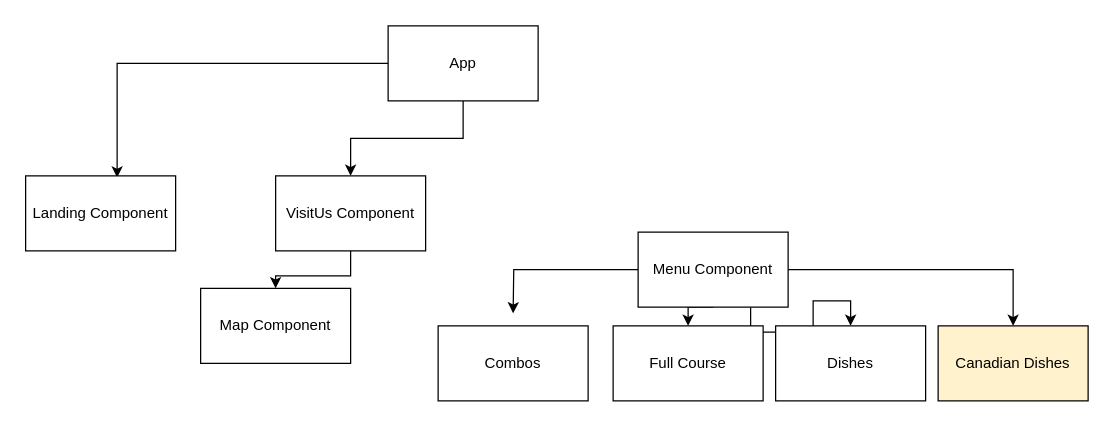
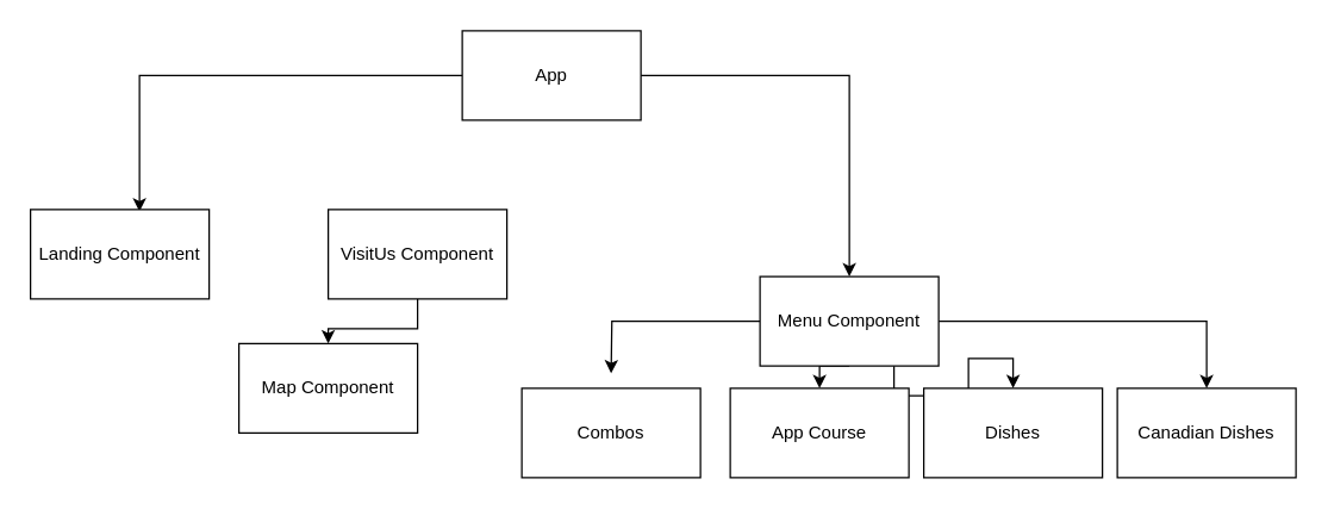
+ <mxCell id="2" style="edgeStyle=orthogonalEdgeStyle;rounded=0;orthogonalLoop=1;jettySize=auto;html=1;entryX=0.5;entryY=0;entryDx=0;entryDy=0;" edge="1" parent="1" source="5" target="13"><mxGeometry relative="1" as="geometry" /></mxCell>
- <mxCell id="3" style="edgeStyle=orthogonalEdgeStyle;rounded=0;orthogonalLoop=1;jettySize=auto;html=1;exitX=0.5;exitY=1;exitDx=0;exitDy=0;entryX=0.5;entryY=0;entryDx=0;entryDy=0;" edge="1" parent="1" source="5" target="8"><mxGeometry relative="1" as="geometry" /></mxCell>
- <mxCell id="16" value="Full Course" style="rounded=0;whiteSpace=wrap;html=1;" vertex="1" parent="1"><mxGeometry x="490" y="260" width="120" height="60" as="geometry" /></mxCell>
+ <mxCell id="16" value="App Course" style="rounded=0;whiteSpace=wrap;html=1;" vertex="1" parent="1"><mxGeometry x="490" y="260" width="120" height="60" as="geometry" /></mxCell>
- <mxCell id="18" value="Canadian Dishes" style="rounded=0;whiteSpace=wrap;html=1;fillColor=#fff2cc;" vertex="1" parent="1"><mxGeometry x="750" y="260" width="120" height="60" as="geometry" /></mxCell>
+ <mxCell id="18" value="Canadian Dishes" style="rounded=0;whiteSpace=wrap;html=1;" vertex="1" parent="1"><mxGeometry x="750" y="260" width="120" height="60" as="geometry" /></mxCell>
